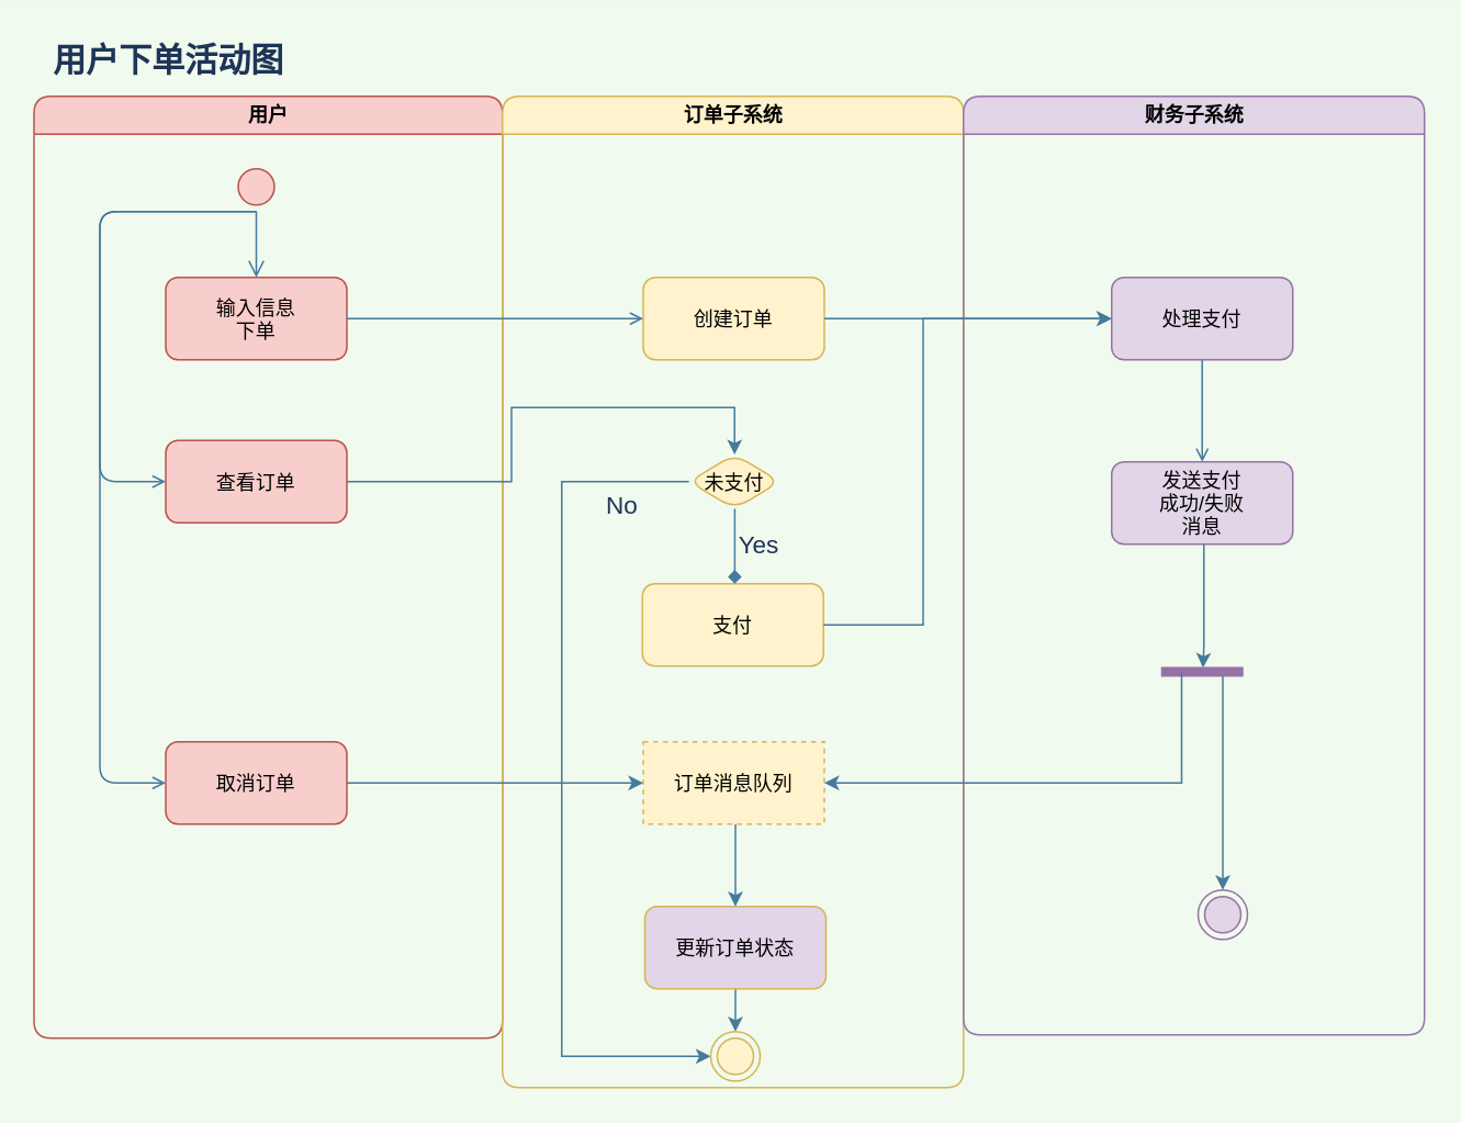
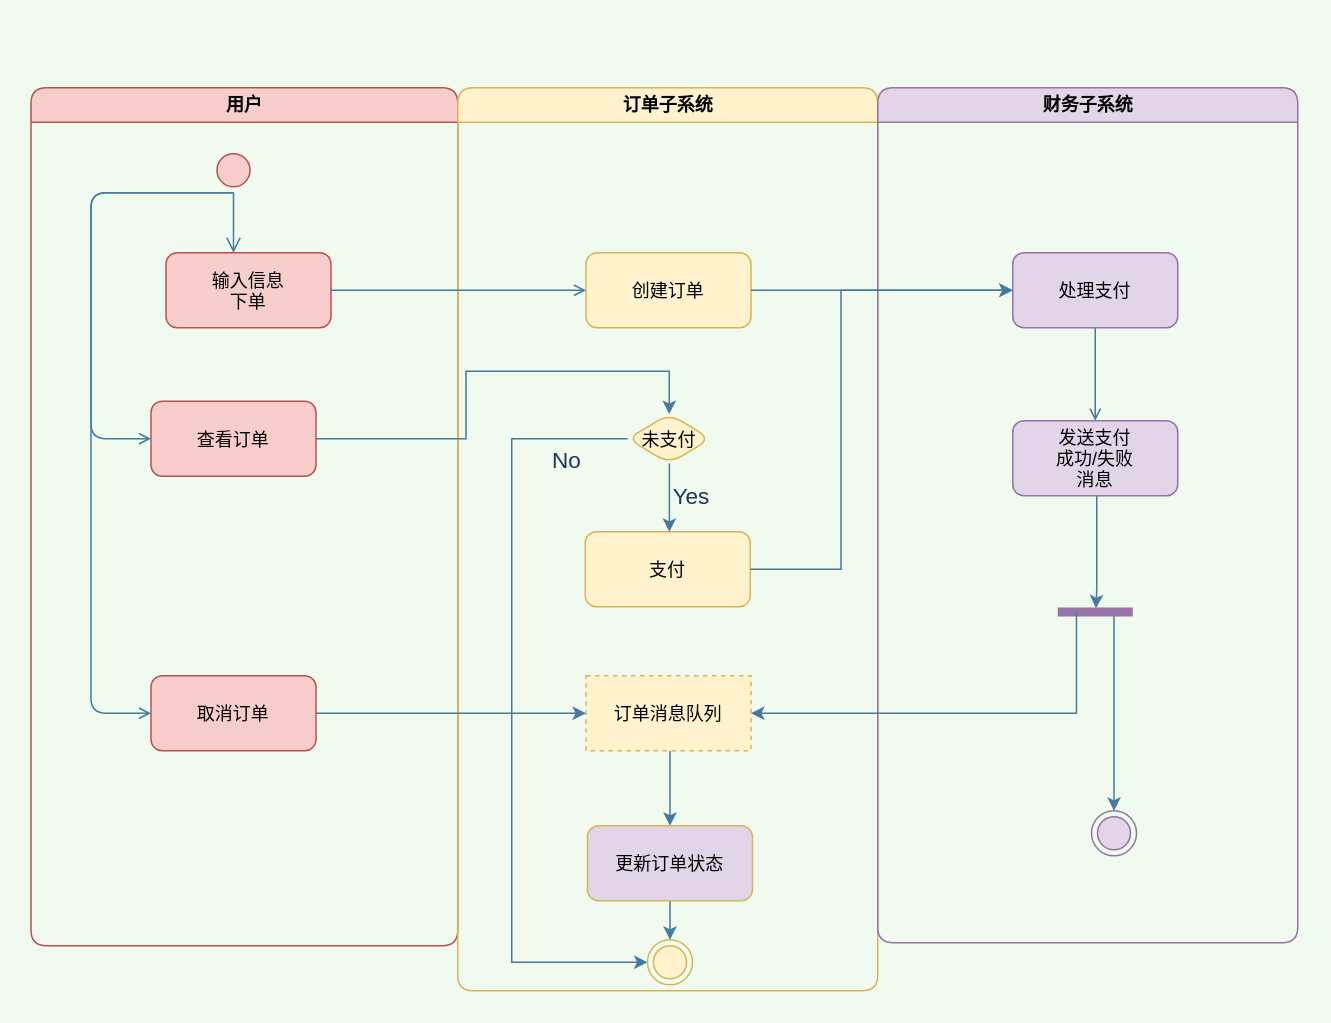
- <mxCell id="30" value="用户下单活动图" style="text;html=1;align=left;verticalAlign=middle;resizable=0;points=[];autosize=1;fontColor=#1D3557;fontSize=20;fontStyle=1" parent="1" vertex="1"><mxGeometry x="30" y="20" width="160" height="30" as="geometry" /></mxCell>
- <mxCell id="7" value="输入信息&#10;下单" style="rounded=1;fillColor=#f8cecc;strokeColor=#b85450;" parent="2" vertex="1"><mxGeometry x="80" y="110" width="110" height="50" as="geometry" /></mxCell>
+ <mxCell id="7" value="输入信息&#10;下单" style="rounded=1;fillColor=#f8cecc;strokeColor=#b85450;" parent="2" vertex="1"><mxGeometry x="90" y="110" width="110" height="50" as="geometry" /></mxCell>
- <mxCell id="13" value="Yes" style="edgeStyle=orthogonalEdgeStyle;rounded=0;orthogonalLoop=1;jettySize=auto;html=1;labelBackgroundColor=none;strokeColor=#457B9D;strokeWidth=1;fontSize=15;fontColor=#1D3557;endArrow=diamond;" parent="10" source="16" target="12" edge="1"><mxGeometry x="0.342" y="17" relative="1" as="geometry"><Array as="points"><mxPoint x="142" y="281" /><mxPoint x="142" y="281" /></Array><mxPoint x="-3" y="-9" as="offset" /></mxGeometry></mxCell>
+ <mxCell id="13" value="Yes" style="edgeStyle=orthogonalEdgeStyle;rounded=0;orthogonalLoop=1;jettySize=auto;html=1;labelBackgroundColor=none;strokeColor=#457B9D;strokeWidth=1;fontSize=15;fontColor=#1D3557;" parent="10" source="16" target="12" edge="1"><mxGeometry x="0.342" y="17" relative="1" as="geometry"><Array as="points"><mxPoint x="142" y="281" /><mxPoint x="142" y="281" /></Array><mxPoint x="-3" y="-9" as="offset" /></mxGeometry></mxCell>
